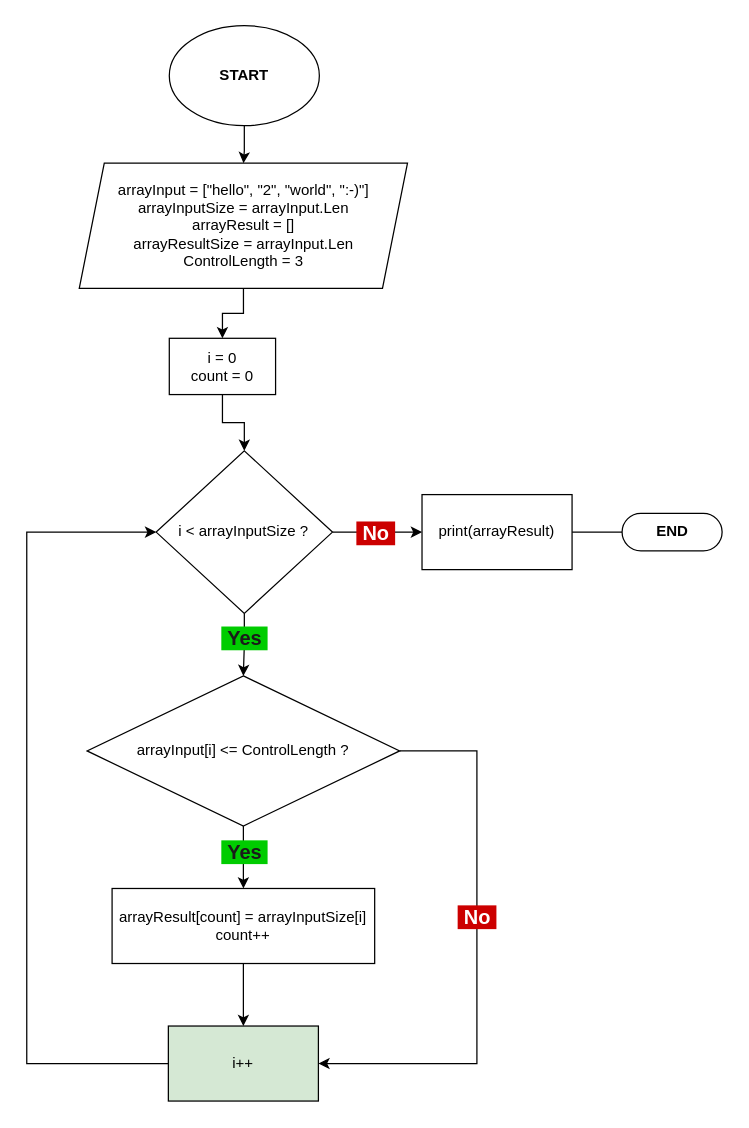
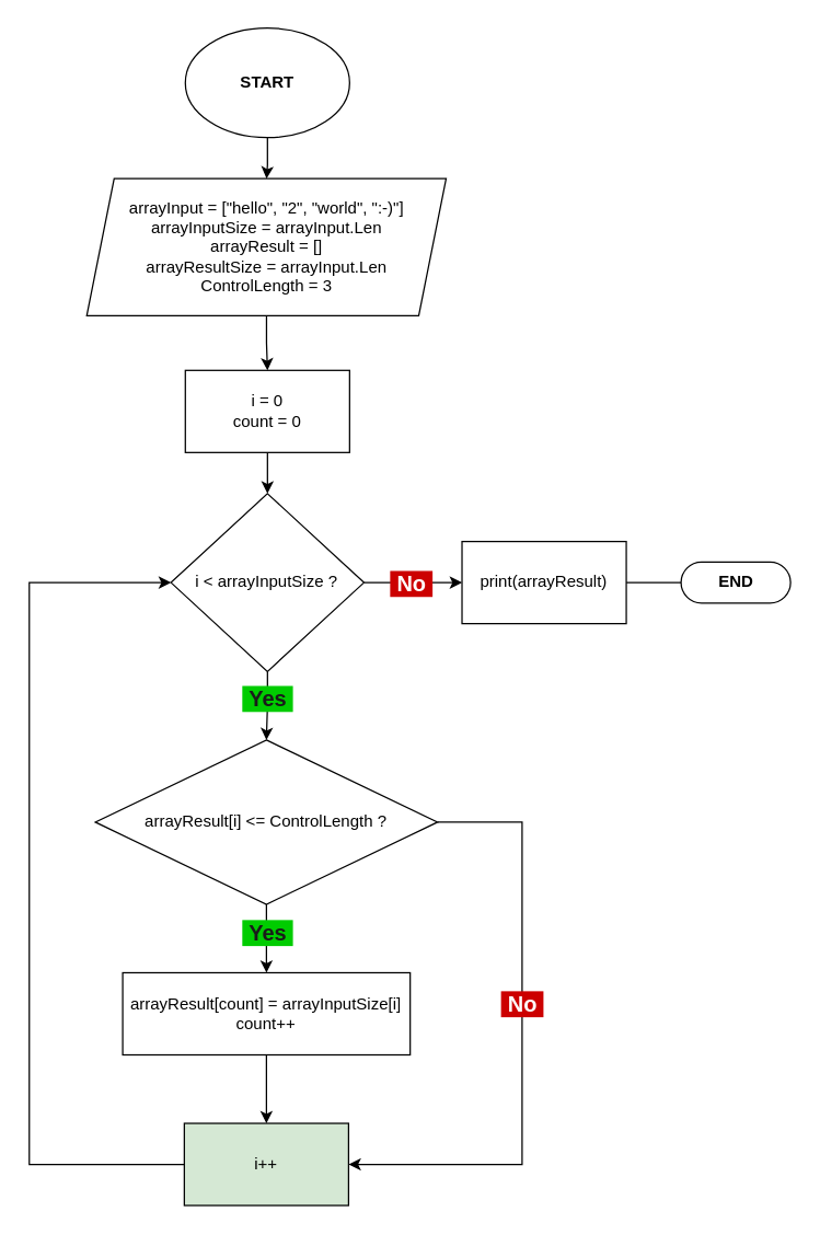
- <mxCell id="7" value="i = 0&lt;br&gt;count = 0" style="whiteSpace=wrap;html=1;" parent="1" vertex="1"><mxGeometry x="134.89" y="270" width="85" height="45" as="geometry" /></mxCell>
+ <mxCell id="7" value="i = 0&lt;br&gt;count = 0" style="whiteSpace=wrap;html=1;" parent="1" vertex="1"><mxGeometry x="134.89" y="270" width="120" height="60" as="geometry" /></mxCell>
- <mxCell id="17" value="arrayInput[i] &amp;lt;= ControlLength ?" style="rhombus;whiteSpace=wrap;html=1;" parent="1" vertex="1"><mxGeometry x="69.14" y="540" width="250" height="120" as="geometry" /></mxCell>
+ <mxCell id="17" value="arrayResult[i] &amp;lt;= ControlLength ?" style="rhombus;whiteSpace=wrap;html=1;" parent="1" vertex="1"><mxGeometry x="69.14" y="540" width="250" height="120" as="geometry" /></mxCell>
